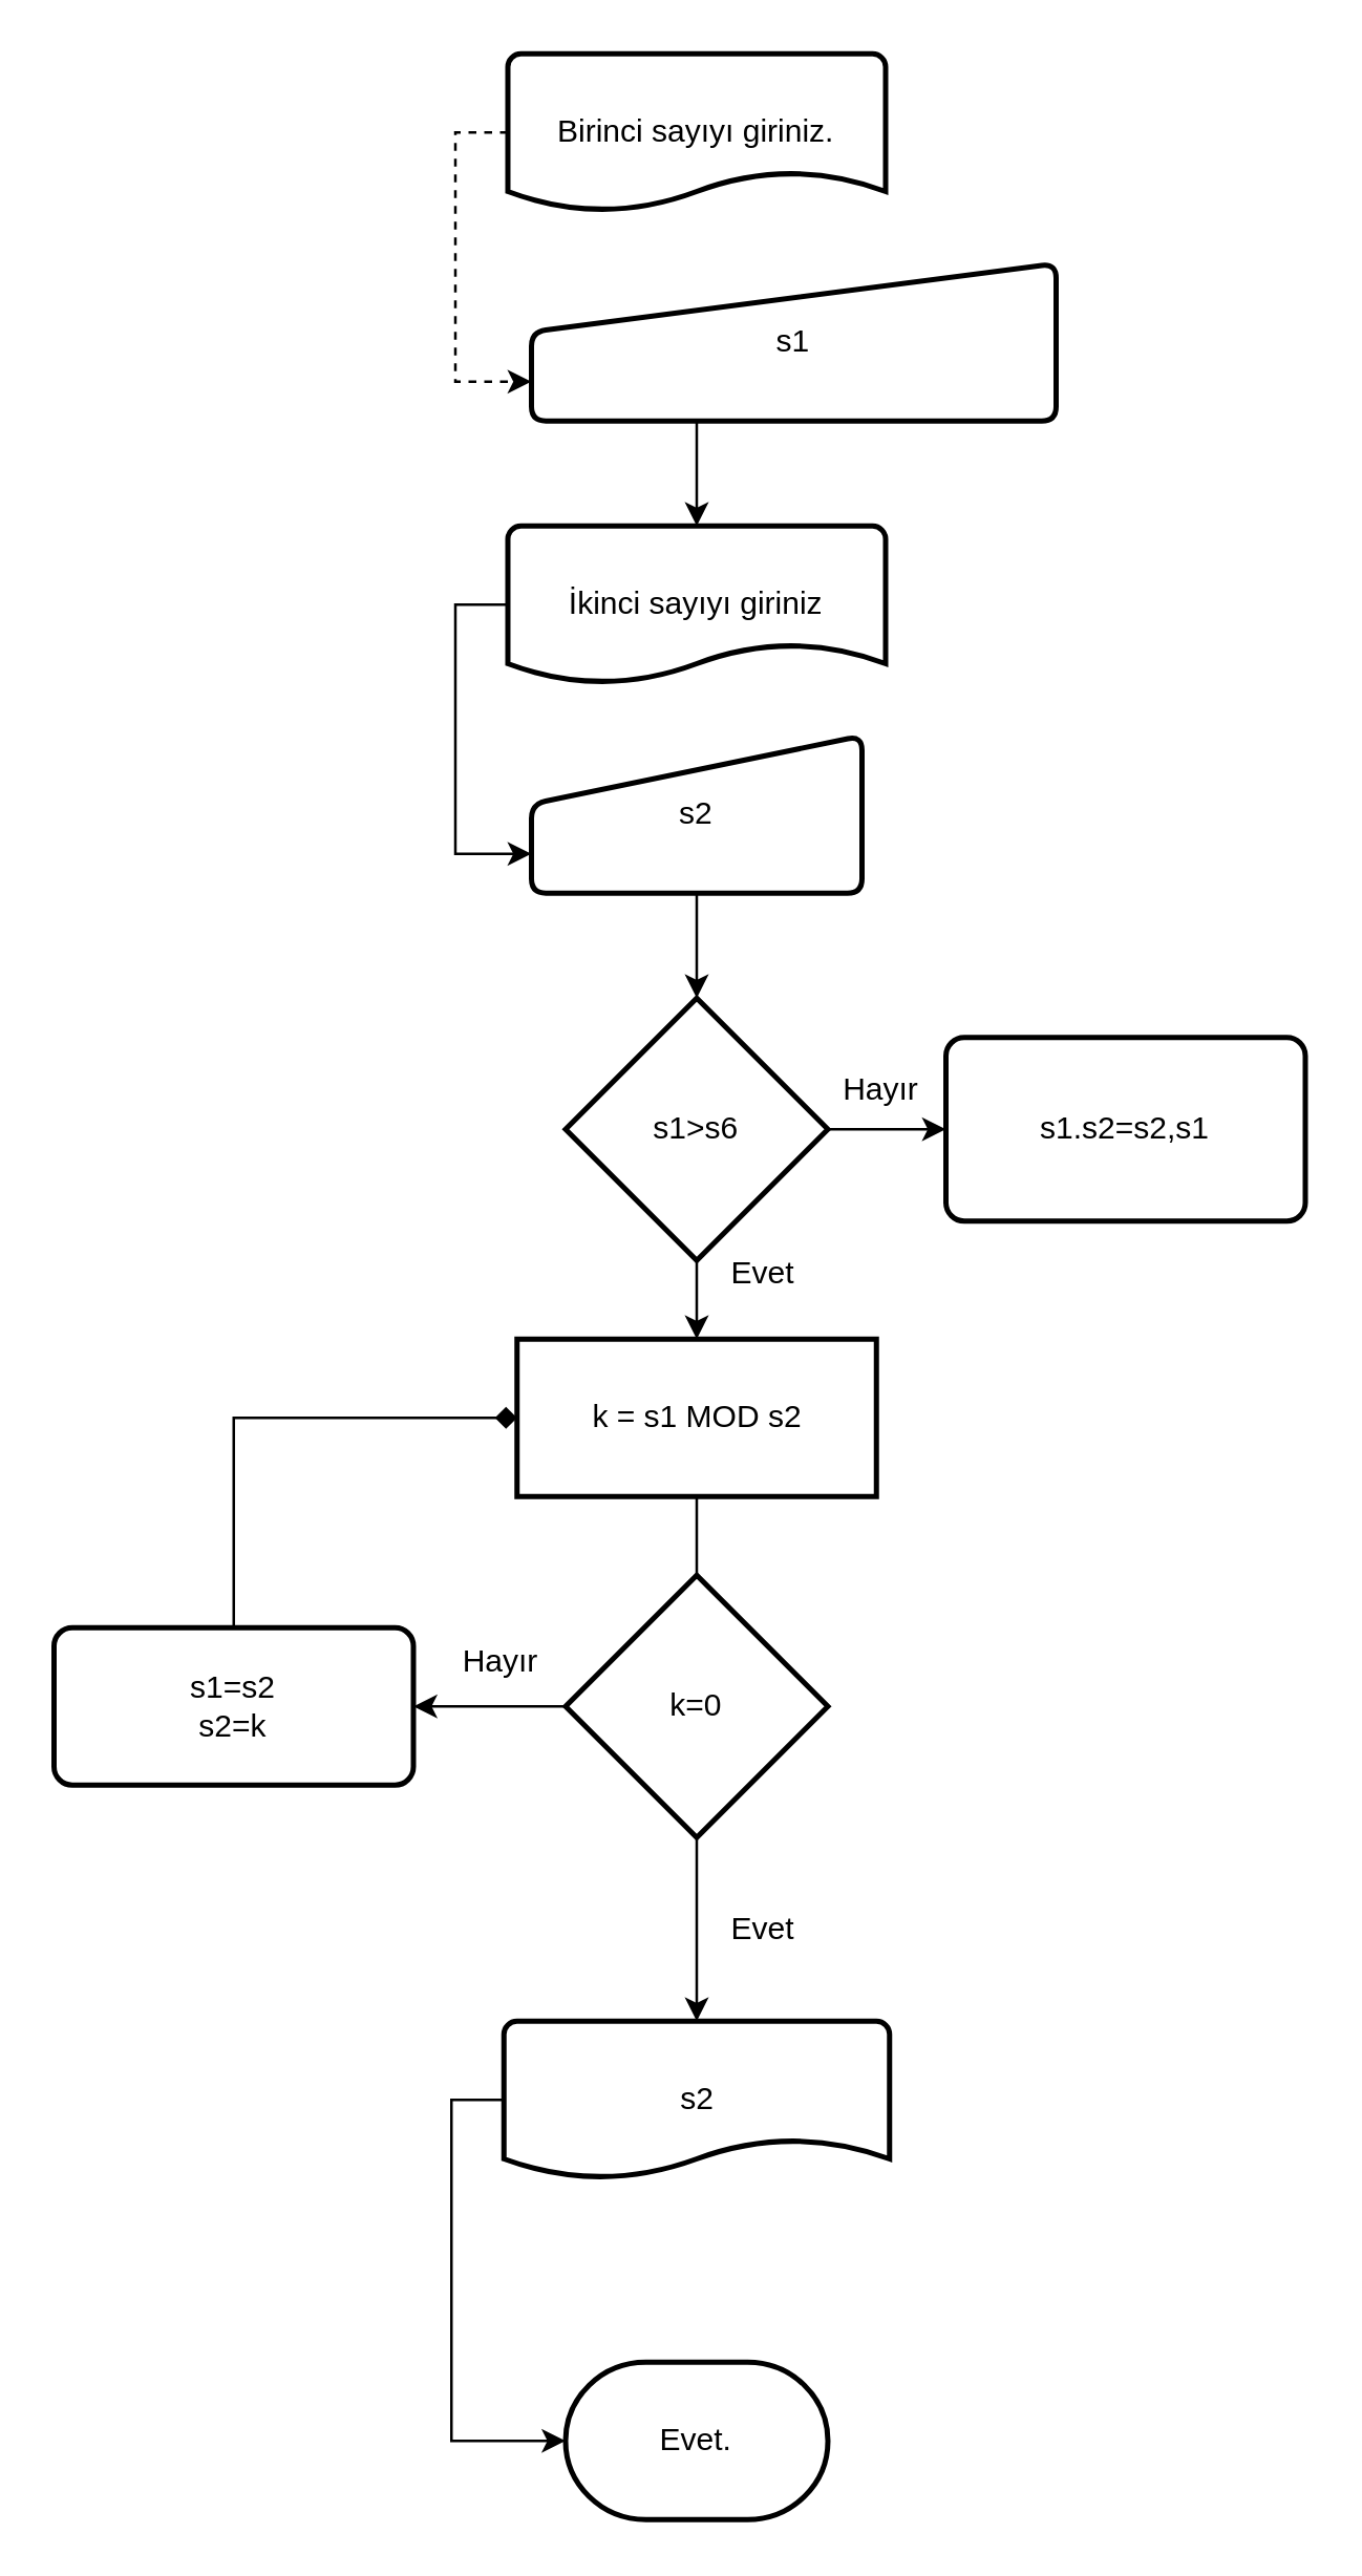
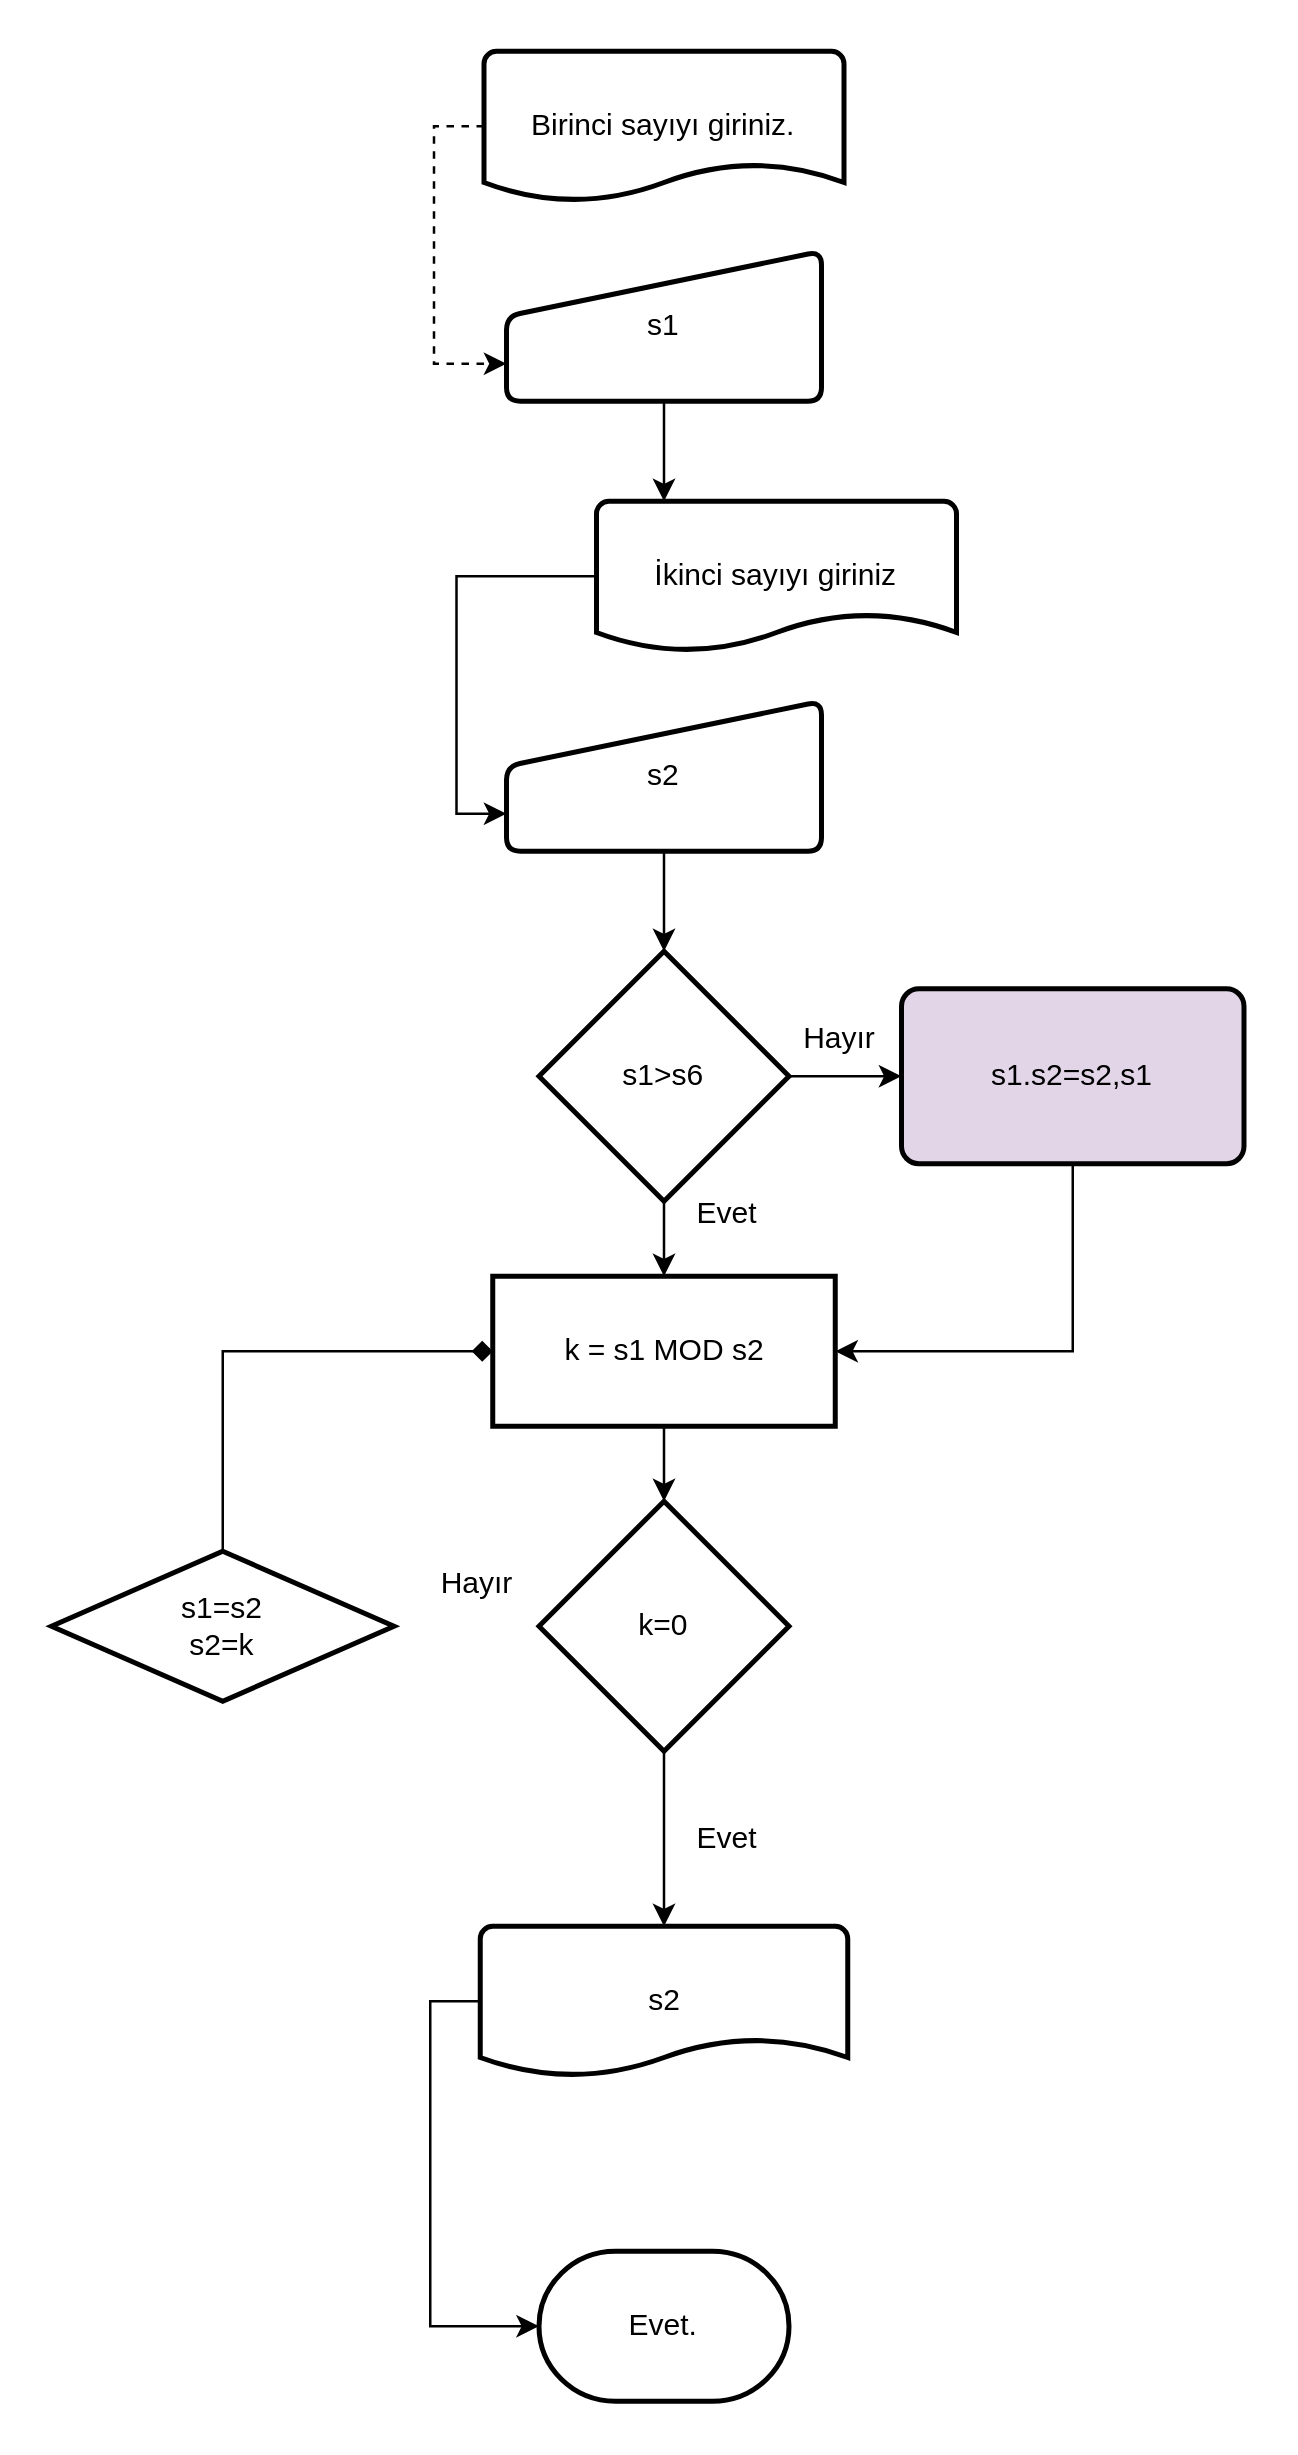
- <mxCell id="5" value="s1" style="html=1;strokeWidth=2;shape=manualInput;whiteSpace=wrap;rounded=1;size=26;arcSize=11;" vertex="1" parent="1"><mxGeometry x="202" y="100" width="200" height="60" as="geometry" /></mxCell>
+ <mxCell id="5" value="s1" style="html=1;strokeWidth=2;shape=manualInput;whiteSpace=wrap;rounded=1;size=26;arcSize=11;" vertex="1" parent="1"><mxGeometry x="202" y="100" width="126" height="60" as="geometry" /></mxCell>
- <mxCell id="7" value="İkinci sayıyı giriniz" style="strokeWidth=2;html=1;shape=mxgraph.flowchart.document2;whiteSpace=wrap;size=0.25;" vertex="1" parent="1"><mxGeometry x="193" y="200" width="144" height="60" as="geometry" /></mxCell>
+ <mxCell id="7" value="İkinci sayıyı giriniz" style="strokeWidth=2;html=1;shape=mxgraph.flowchart.document2;whiteSpace=wrap;size=0.25;" vertex="1" parent="1"><mxGeometry x="238" y="200" width="144" height="60" as="geometry" /></mxCell>
- <mxCell id="14" value="s1.s2=s2,s1" style="rounded=1;whiteSpace=wrap;html=1;absoluteArcSize=1;arcSize=14;strokeWidth=2;" vertex="1" parent="1"><mxGeometry x="360" y="395" width="137" height="70" as="geometry" /></mxCell>
+ <mxCell id="14" value="s1.s2=s2,s1" style="rounded=1;whiteSpace=wrap;html=1;absoluteArcSize=1;arcSize=14;strokeWidth=2;fillColor=#e1d5e7;" vertex="1" parent="1"><mxGeometry x="360" y="395" width="137" height="70" as="geometry" /></mxCell>
+ <mxCell id="13" style="edgeStyle=orthogonalEdgeStyle;rounded=0;orthogonalLoop=1;jettySize=auto;html=1;exitX=0.5;exitY=1;exitDx=0;exitDy=0;entryX=1;entryY=0.5;entryDx=0;entryDy=0;" edge="1" parent="1" source="14" target="16"><mxGeometry relative="1" as="geometry" /></mxCell>
- <mxCell id="15" value="" style="edgeStyle=orthogonalEdgeStyle;rounded=0;orthogonalLoop=1;jettySize=auto;html=1;endArrow=none;" edge="1" parent="1" source="16" target="19"><mxGeometry relative="1" as="geometry" /></mxCell>
+ <mxCell id="15" value="" style="edgeStyle=orthogonalEdgeStyle;rounded=0;orthogonalLoop=1;jettySize=auto;html=1;" edge="1" parent="1" source="16" target="19"><mxGeometry relative="1" as="geometry" /></mxCell>
- <mxCell id="23" value="s1=s2&lt;div&gt;s2=k&lt;/div&gt;" style="rounded=1;whiteSpace=wrap;html=1;absoluteArcSize=1;arcSize=14;strokeWidth=2;" vertex="1" parent="1"><mxGeometry x="20" y="620" width="137" height="60" as="geometry" /></mxCell>
+ <mxCell id="23" value="s1=s2&lt;div&gt;s2=k&lt;/div&gt;" style="rhombus;whiteSpace=wrap;html=1;absoluteArcSize=1;arcSize=14;strokeWidth=2;" vertex="1" parent="1"><mxGeometry x="20" y="620" width="137" height="60" as="geometry" /></mxCell>
- <mxCell id="18" value="" style="edgeStyle=orthogonalEdgeStyle;rounded=0;orthogonalLoop=1;jettySize=auto;html=1;" edge="1" parent="1" source="19" target="23"><mxGeometry relative="1" as="geometry" /></mxCell>
